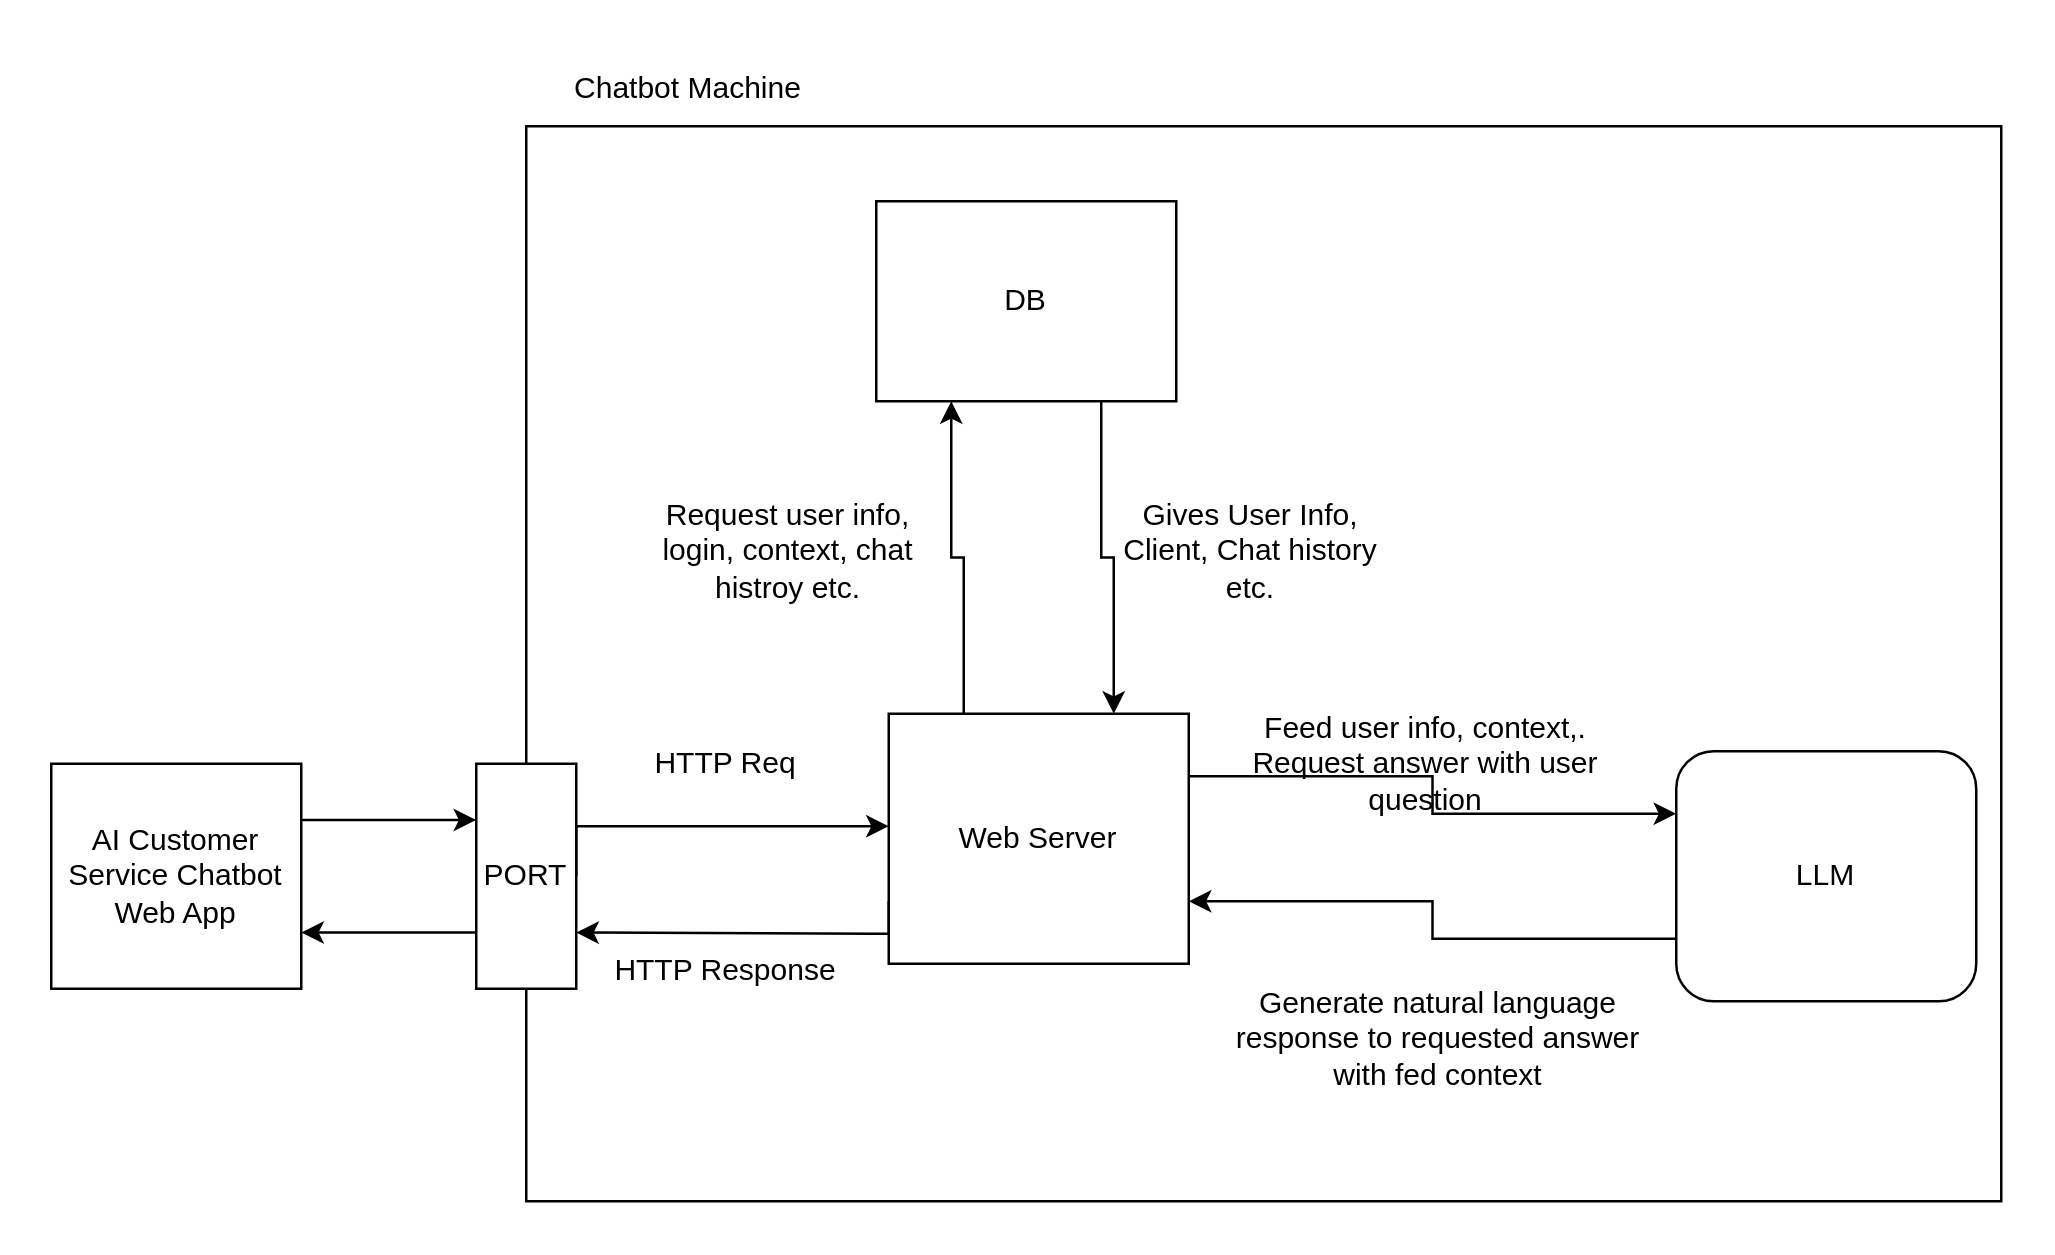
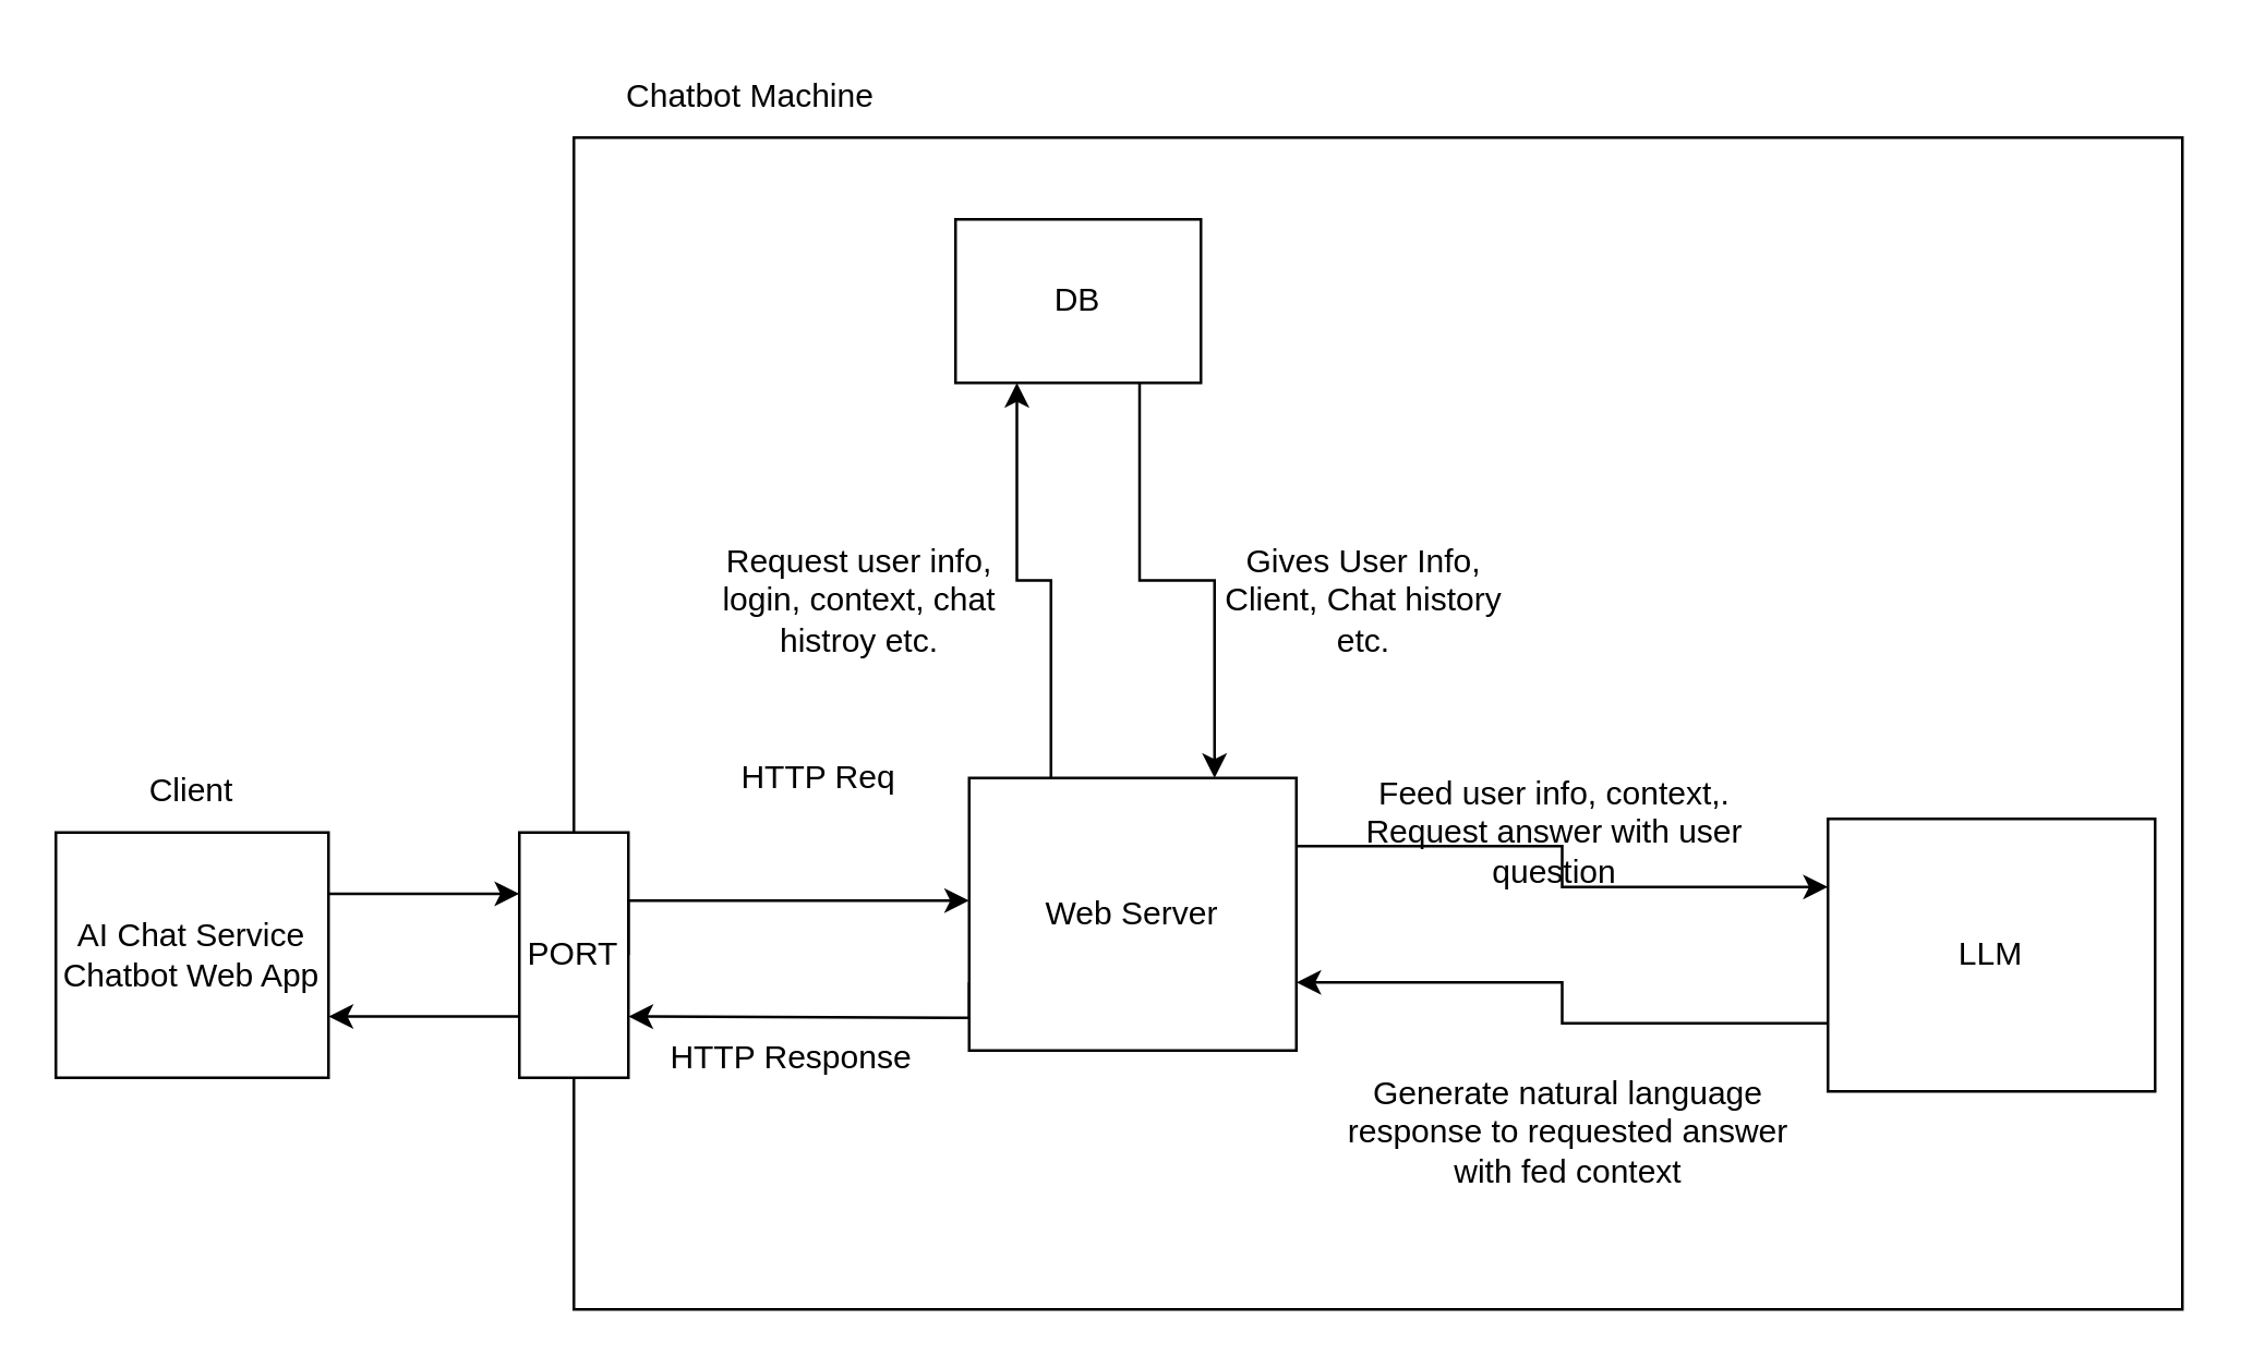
- <mxCell id="10" value="DB" style="rounded=0;whiteSpace=wrap;html=1;" vertex="1" parent="1"><mxGeometry x="350" y="80" width="120" height="80" as="geometry" /></mxCell>
+ <mxCell id="10" value="DB" style="rounded=0;whiteSpace=wrap;html=1;" vertex="1" parent="1"><mxGeometry x="350" y="80" width="90" height="60" as="geometry" /></mxCell>
+ <mxCell id="23" value="Client" style="text;html=1;strokeColor=none;fillColor=none;align=center;verticalAlign=middle;whiteSpace=wrap;rounded=0;" vertex="1" parent="1"><mxGeometry x="30" y="280" width="80" height="20" as="geometry" /></mxCell>
- <mxCell id="16" value="HTTP Req" style="text;html=1;strokeColor=none;fillColor=none;align=center;verticalAlign=middle;whiteSpace=wrap;rounded=0;" vertex="1" parent="1"><mxGeometry x="250" y="290" width="80" height="30" as="geometry" /></mxCell>
+ <mxCell id="16" value="HTTP Req" style="text;html=1;strokeColor=none;fillColor=none;align=center;verticalAlign=middle;whiteSpace=wrap;rounded=0;" vertex="1" parent="1"><mxGeometry x="260" y="270" width="80" height="30" as="geometry" /></mxCell>
- <mxCell id="22" value="AI Customer Service Chatbot Web App" style="rounded=0;whiteSpace=wrap;html=1;" vertex="1" parent="1"><mxGeometry x="20" y="305" width="100" height="90" as="geometry" /></mxCell>
+ <mxCell id="22" value="AI Chat Service Chatbot Web App" style="rounded=0;whiteSpace=wrap;html=1;" vertex="1" parent="1"><mxGeometry x="20" y="305" width="100" height="90" as="geometry" /></mxCell>
- <mxCell id="8" value="LLM" style="whiteSpace=wrap;html=1;rounded=1;" vertex="1" parent="1"><mxGeometry x="670" y="300" width="120" height="100" as="geometry" /></mxCell>
+ <mxCell id="8" value="LLM" style="rounded=0;whiteSpace=wrap;html=1;" vertex="1" parent="1"><mxGeometry x="670" y="300" width="120" height="100" as="geometry" /></mxCell>
